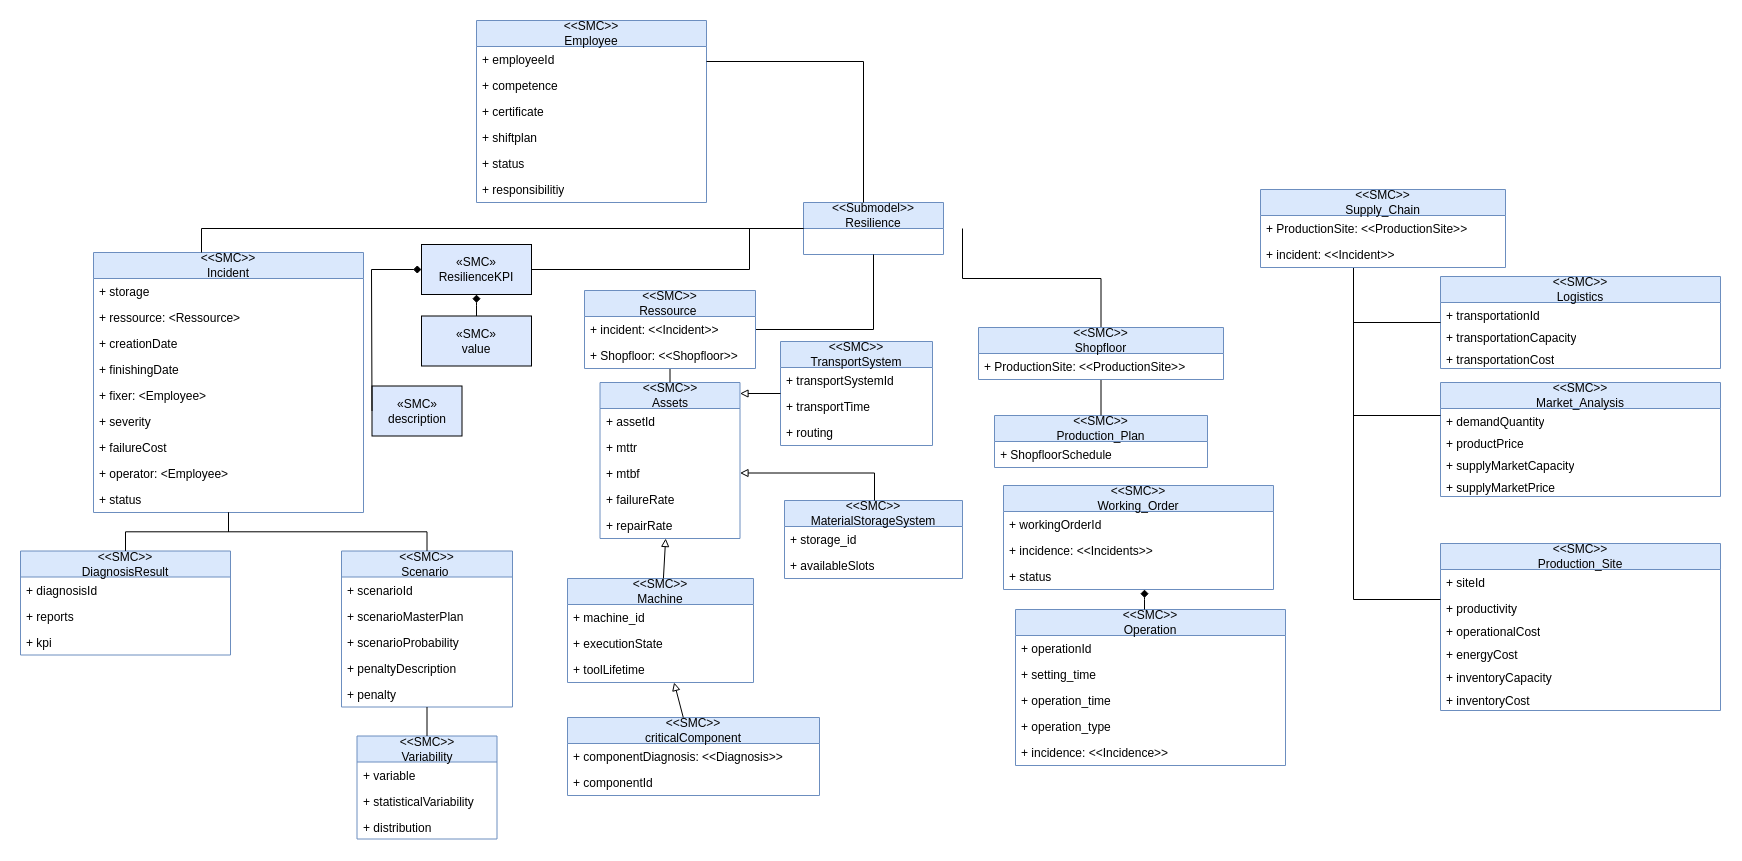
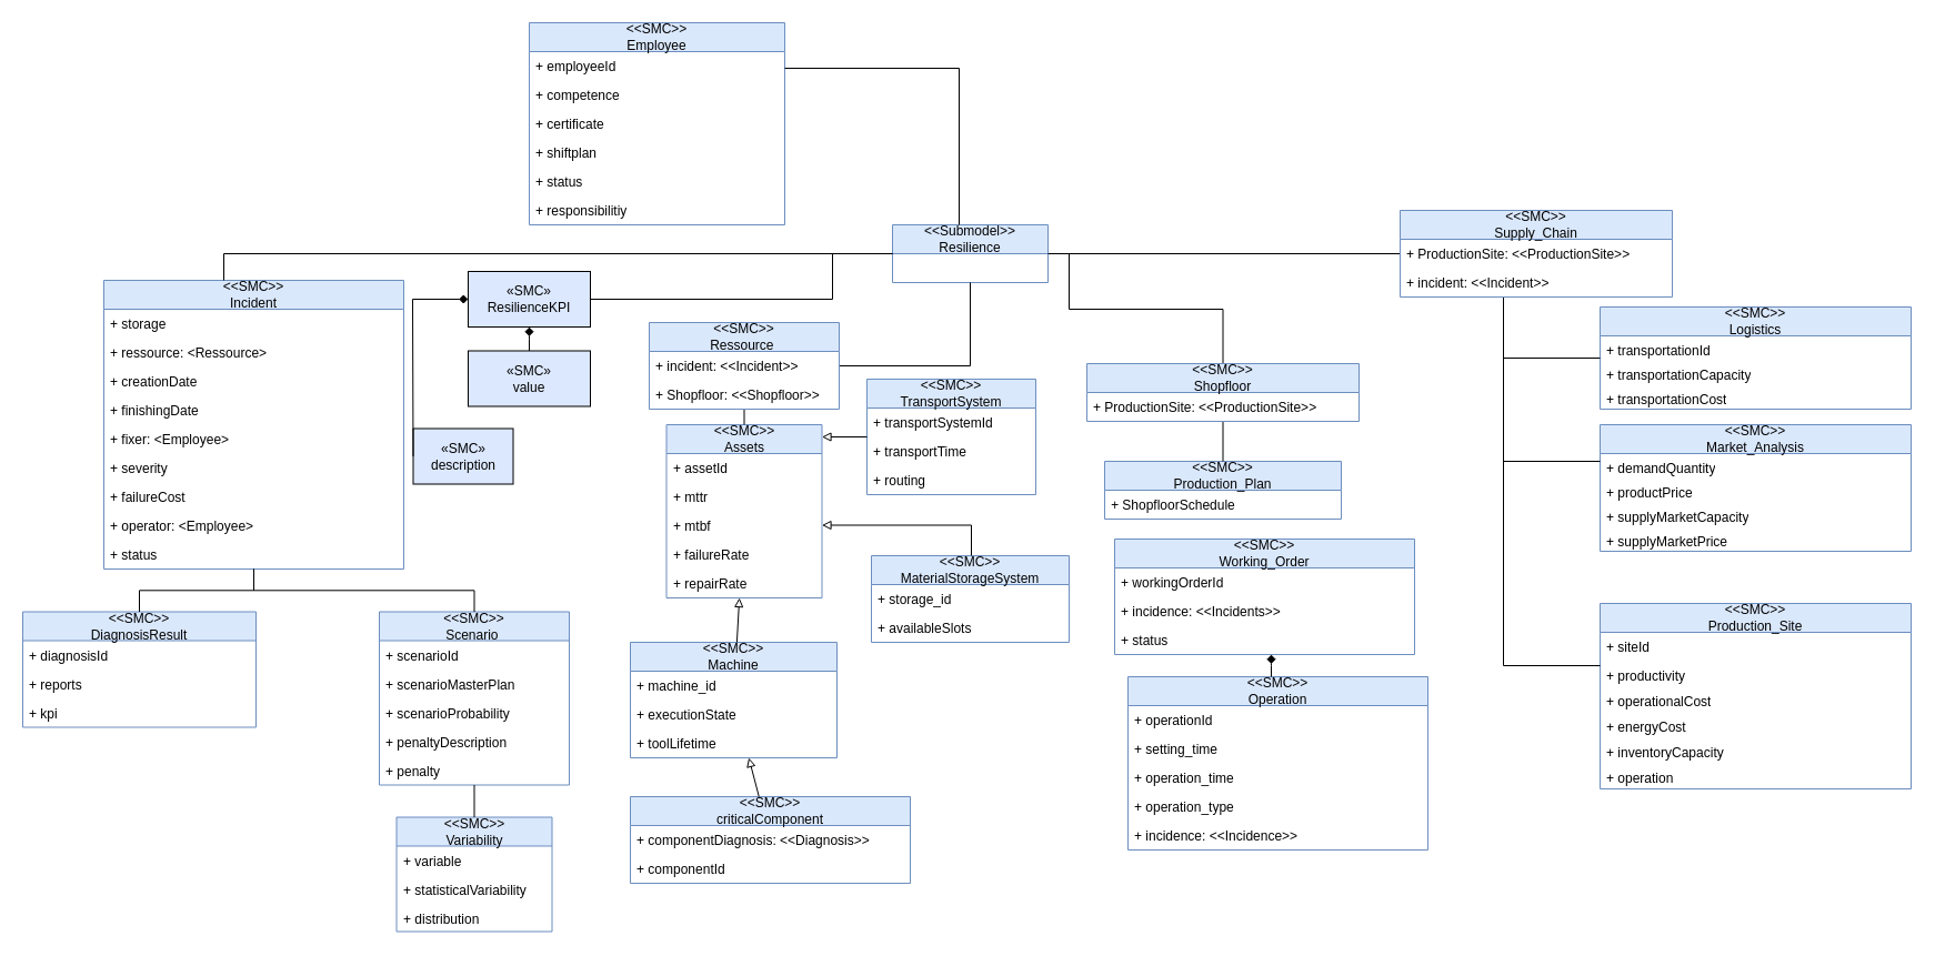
+ <mxCell id="63" value="" style="endArrow=none;html=1;rounded=0;" parent="1" source="47" target="111" edge="1"><mxGeometry width="50" height="50" relative="1" as="geometry"><mxPoint x="1943" y="426" as="sourcePoint" /><mxPoint x="1319" y="224.048" as="targetPoint" /></mxGeometry></mxCell>
- <mxCell id="88" value="+ inventoryCost" style="text;strokeColor=none;fillColor=none;align=left;verticalAlign=top;spacingLeft=4;spacingRight=4;overflow=hidden;rotatable=0;points=[[0,0.5],[1,0.5]];portConstraint=eastwest;whiteSpace=wrap;html=1;fontStyle=0" parent="82" vertex="1"><mxGeometry y="144" width="280" height="23" as="geometry" /></mxCell>
+ <mxCell id="88" value="+ operation" style="text;strokeColor=none;fillColor=none;align=left;verticalAlign=top;spacingLeft=4;spacingRight=4;overflow=hidden;rotatable=0;points=[[0,0.5],[1,0.5]];portConstraint=eastwest;whiteSpace=wrap;html=1;fontStyle=0" parent="82" vertex="1"><mxGeometry y="144" width="280" height="23" as="geometry" /></mxCell>
